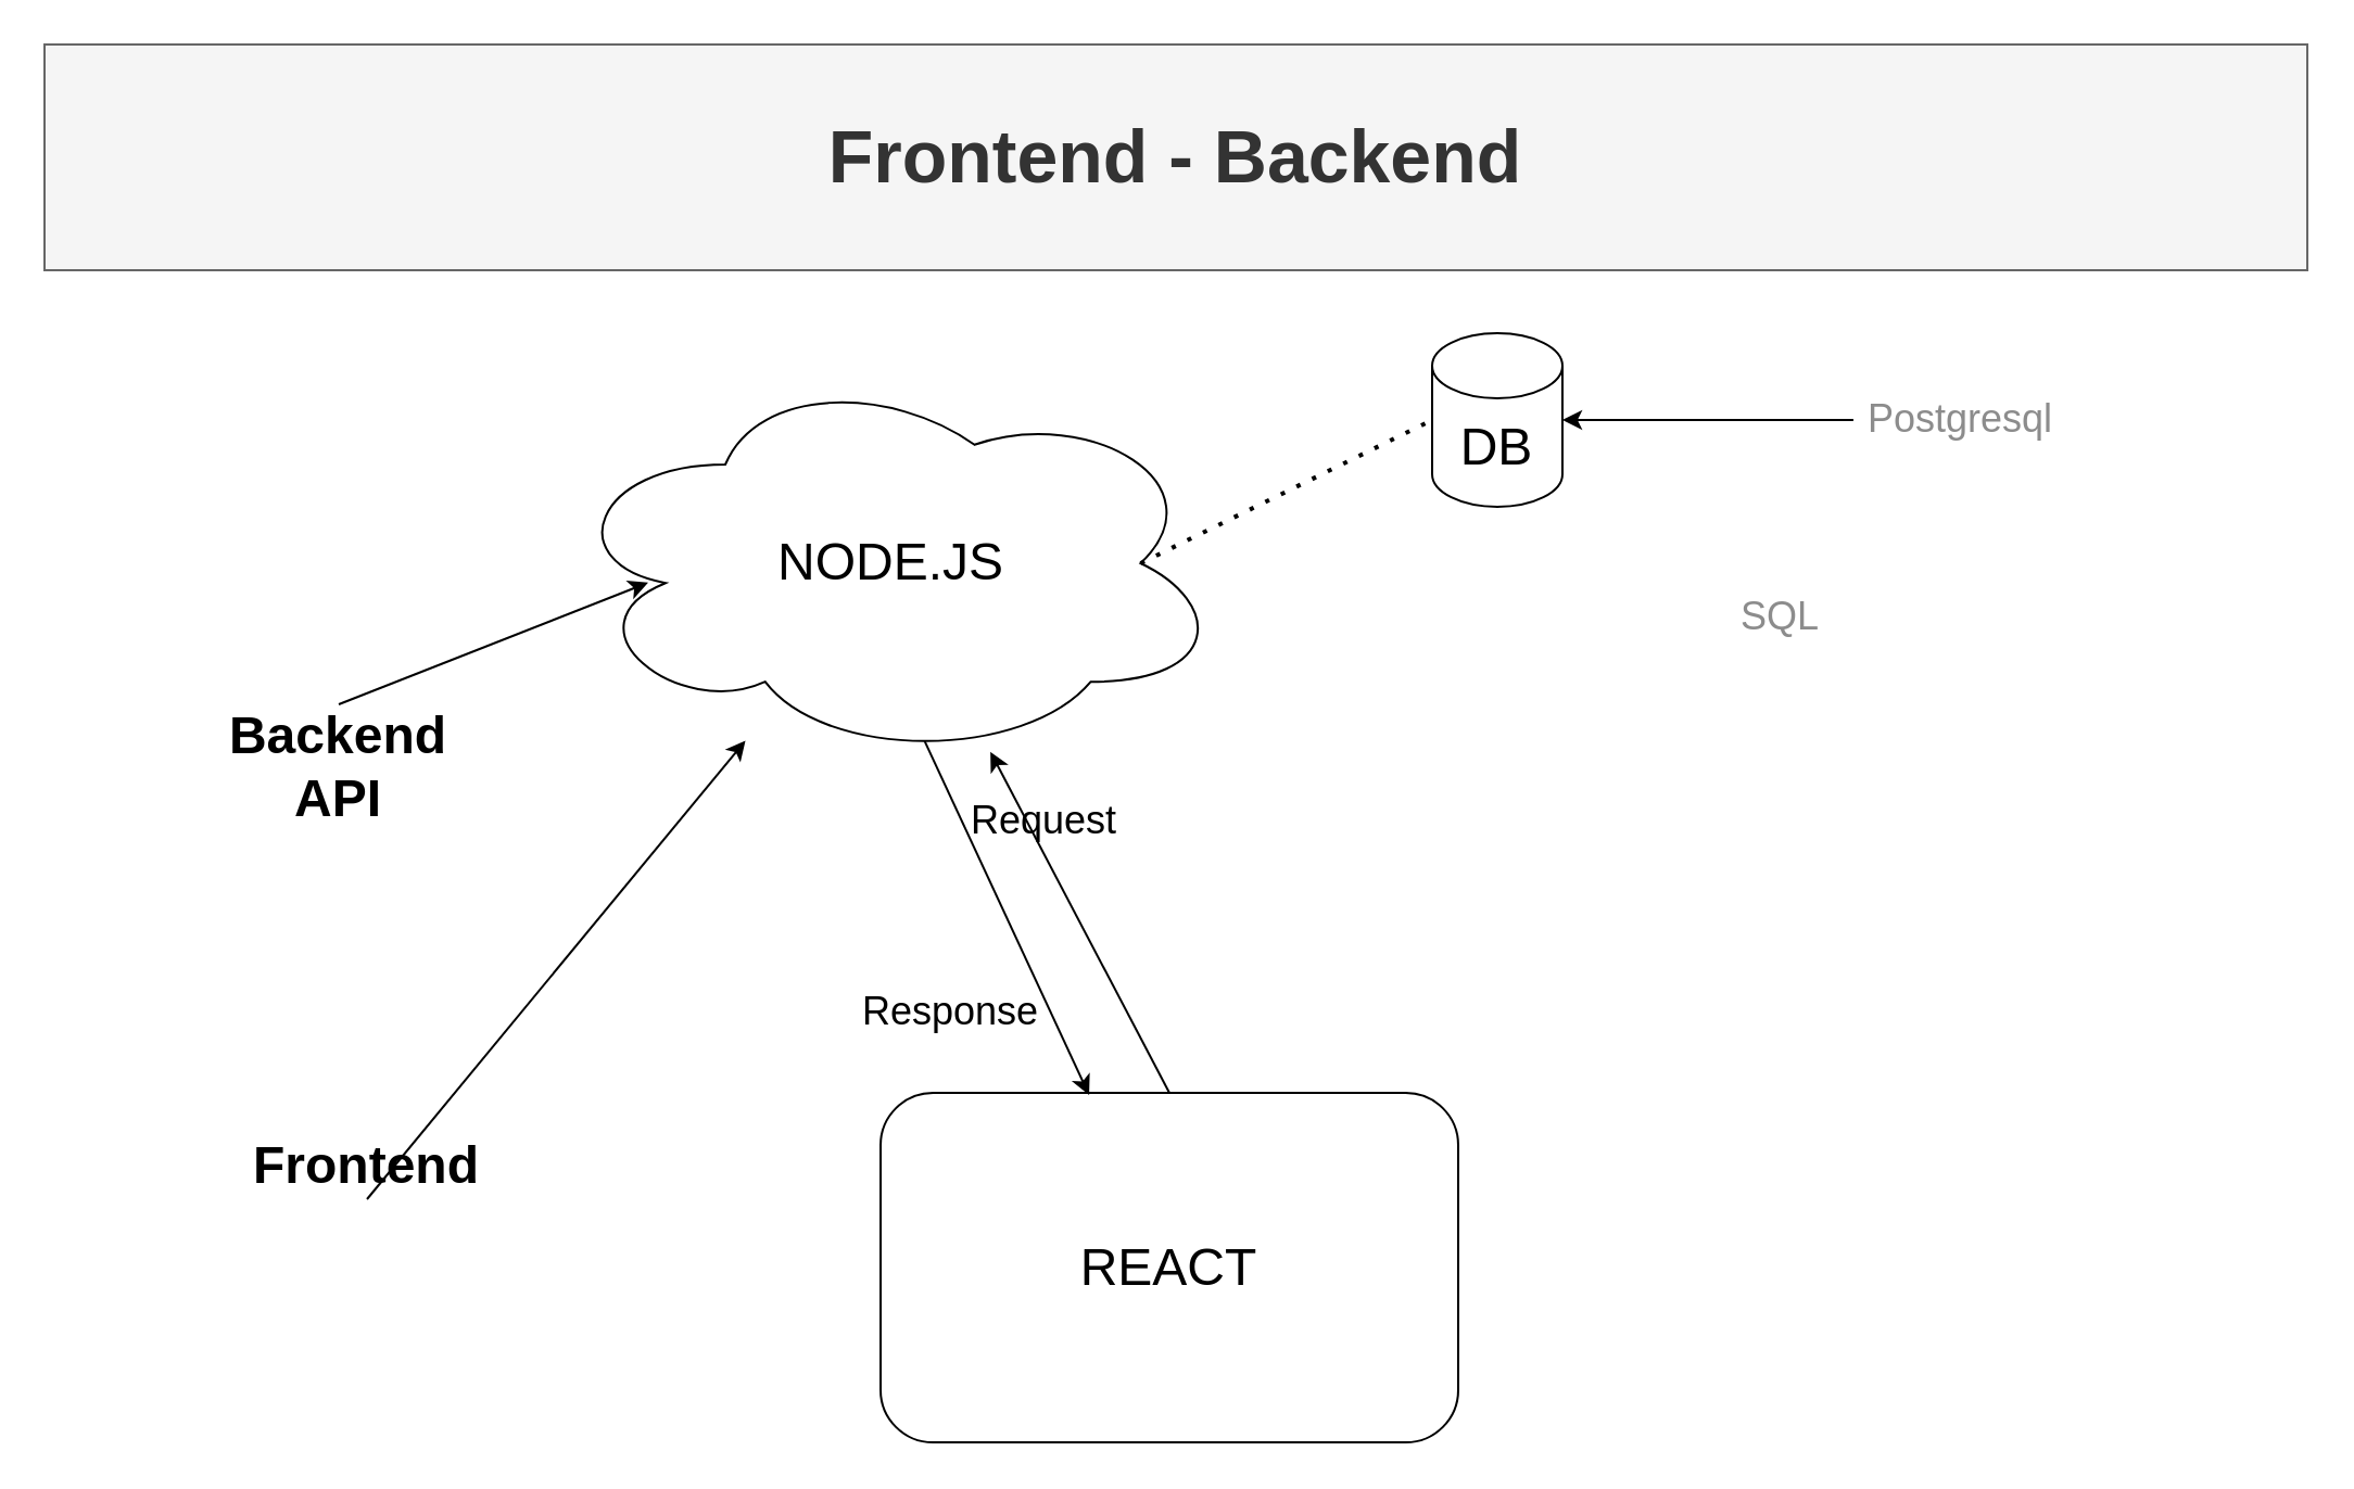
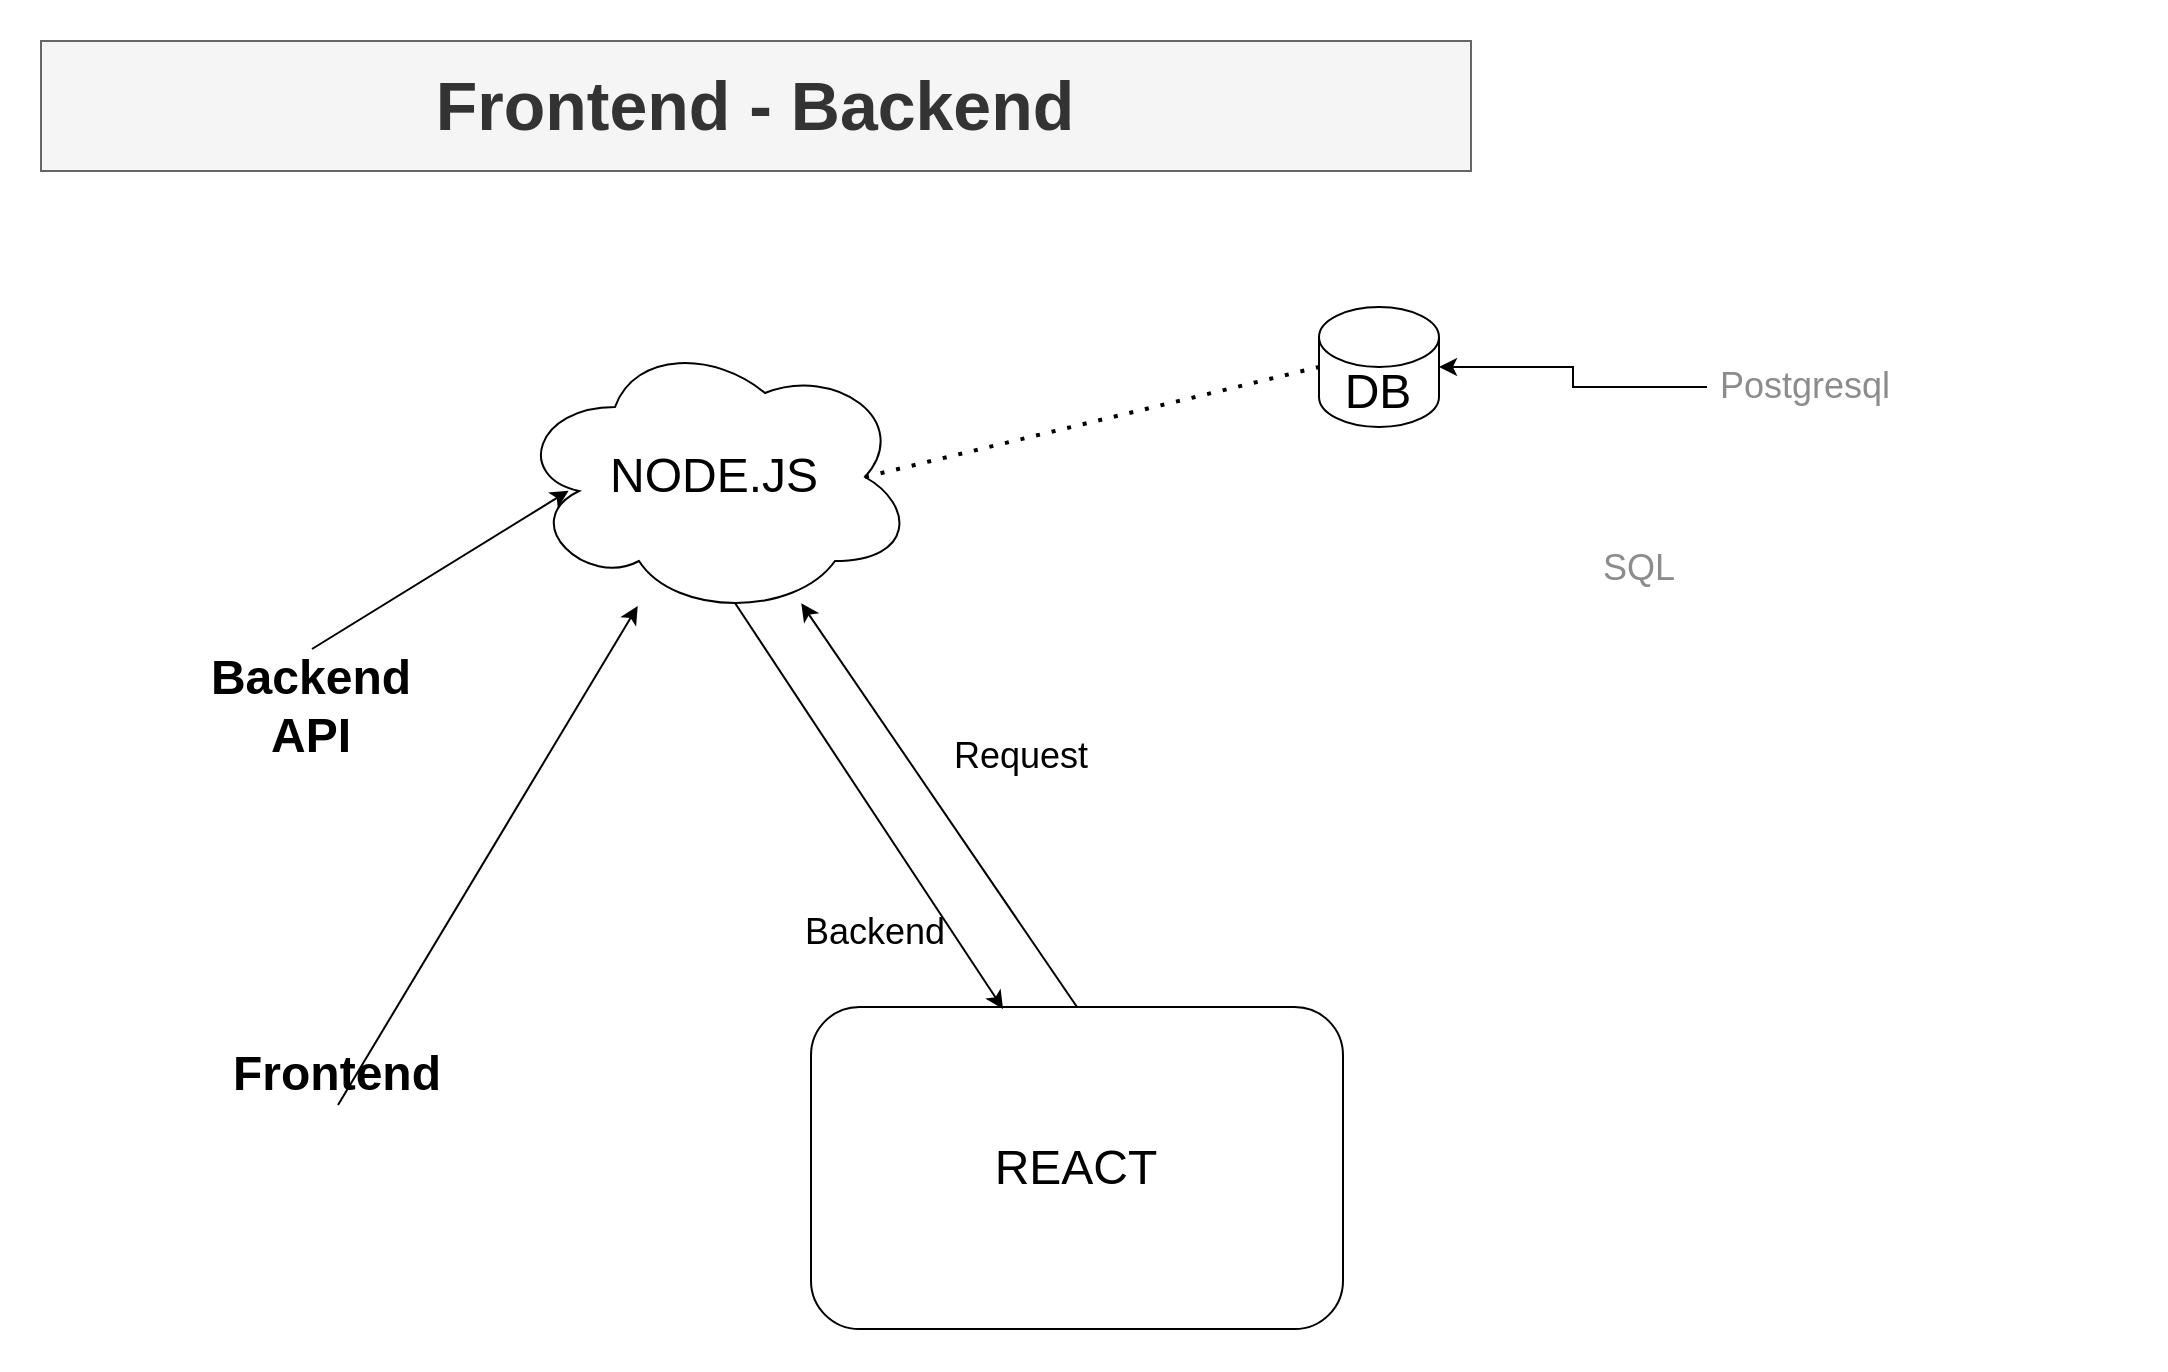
- <mxCell id="2" value="Frontend - Backend" style="text;html=1;strokeColor=#666666;fillColor=#f5f5f5;align=center;verticalAlign=middle;whiteSpace=wrap;rounded=0;labelBackgroundColor=none;labelBorderColor=none;fontSize=34;fontStyle=1;fontColor=#333333;" parent="1" vertex="1"><mxGeometry x="20" y="20" width="1042" height="104" as="geometry" /></mxCell>
+ <mxCell id="2" value="Frontend - Backend" style="text;html=1;strokeColor=#666666;fillColor=#f5f5f5;align=center;verticalAlign=middle;whiteSpace=wrap;rounded=0;labelBackgroundColor=none;labelBorderColor=none;fontSize=34;fontStyle=1;fontColor=#333333;" parent="1" vertex="1"><mxGeometry x="20" y="20" width="715" height="65" as="geometry" /></mxCell>
- <mxCell id="10" value="DB" style="shape=cylinder3;whiteSpace=wrap;html=1;boundedLbl=1;backgroundOutline=1;size=15;fontSize=24;" parent="1" vertex="1"><mxGeometry x="659" y="153" width="60" height="80" as="geometry" /></mxCell>
+ <mxCell id="10" value="DB" style="shape=cylinder3;whiteSpace=wrap;html=1;boundedLbl=1;backgroundOutline=1;size=15;fontSize=24;" parent="1" vertex="1"><mxGeometry x="659" y="153" width="60" height="60" as="geometry" /></mxCell>
- <mxCell id="3" value="&lt;font style=&quot;font-size: 24px;&quot;&gt;NODE.JS&lt;/font&gt;" style="ellipse;shape=cloud;whiteSpace=wrap;html=1;" parent="1" vertex="1"><mxGeometry x="257" y="168" width="306" height="182" as="geometry" /></mxCell>
+ <mxCell id="3" value="&lt;font style=&quot;font-size: 24px;&quot;&gt;NODE.JS&lt;/font&gt;" style="ellipse;shape=cloud;whiteSpace=wrap;html=1;" parent="1" vertex="1"><mxGeometry x="257" y="168" width="200" height="140" as="geometry" /></mxCell>
- <mxCell id="12" value="&lt;font style=&quot;font-size: 18px;&quot;&gt;Request&lt;/font&gt;" style="text;html=1;strokeColor=none;fillColor=none;align=center;verticalAlign=middle;whiteSpace=wrap;rounded=0;fontSize=24;" parent="1" vertex="1"><mxGeometry x="421" y="361" width="119" height="30" as="geometry" /></mxCell>
+ <mxCell id="12" value="&lt;font style=&quot;font-size: 18px;&quot;&gt;Request&lt;/font&gt;" style="text;html=1;strokeColor=none;fillColor=none;align=center;verticalAlign=middle;whiteSpace=wrap;rounded=0;fontSize=24;" parent="1" vertex="1"><mxGeometry x="451" y="361" width="119" height="30" as="geometry" /></mxCell>
- <mxCell id="14" value="&lt;font style=&quot;font-size: 18px;&quot;&gt;Response&lt;/font&gt;" style="text;html=1;strokeColor=none;fillColor=none;align=center;verticalAlign=middle;whiteSpace=wrap;rounded=0;fontSize=24;" parent="1" vertex="1"><mxGeometry x="378" y="449" width="119" height="30" as="geometry" /></mxCell>
+ <mxCell id="14" value="&lt;font style=&quot;font-size: 18px;&quot;&gt;Backend&lt;/font&gt;" style="text;html=1;strokeColor=none;fillColor=none;align=center;verticalAlign=middle;whiteSpace=wrap;rounded=0;fontSize=24;" parent="1" vertex="1"><mxGeometry x="378" y="449" width="119" height="30" as="geometry" /></mxCell>
